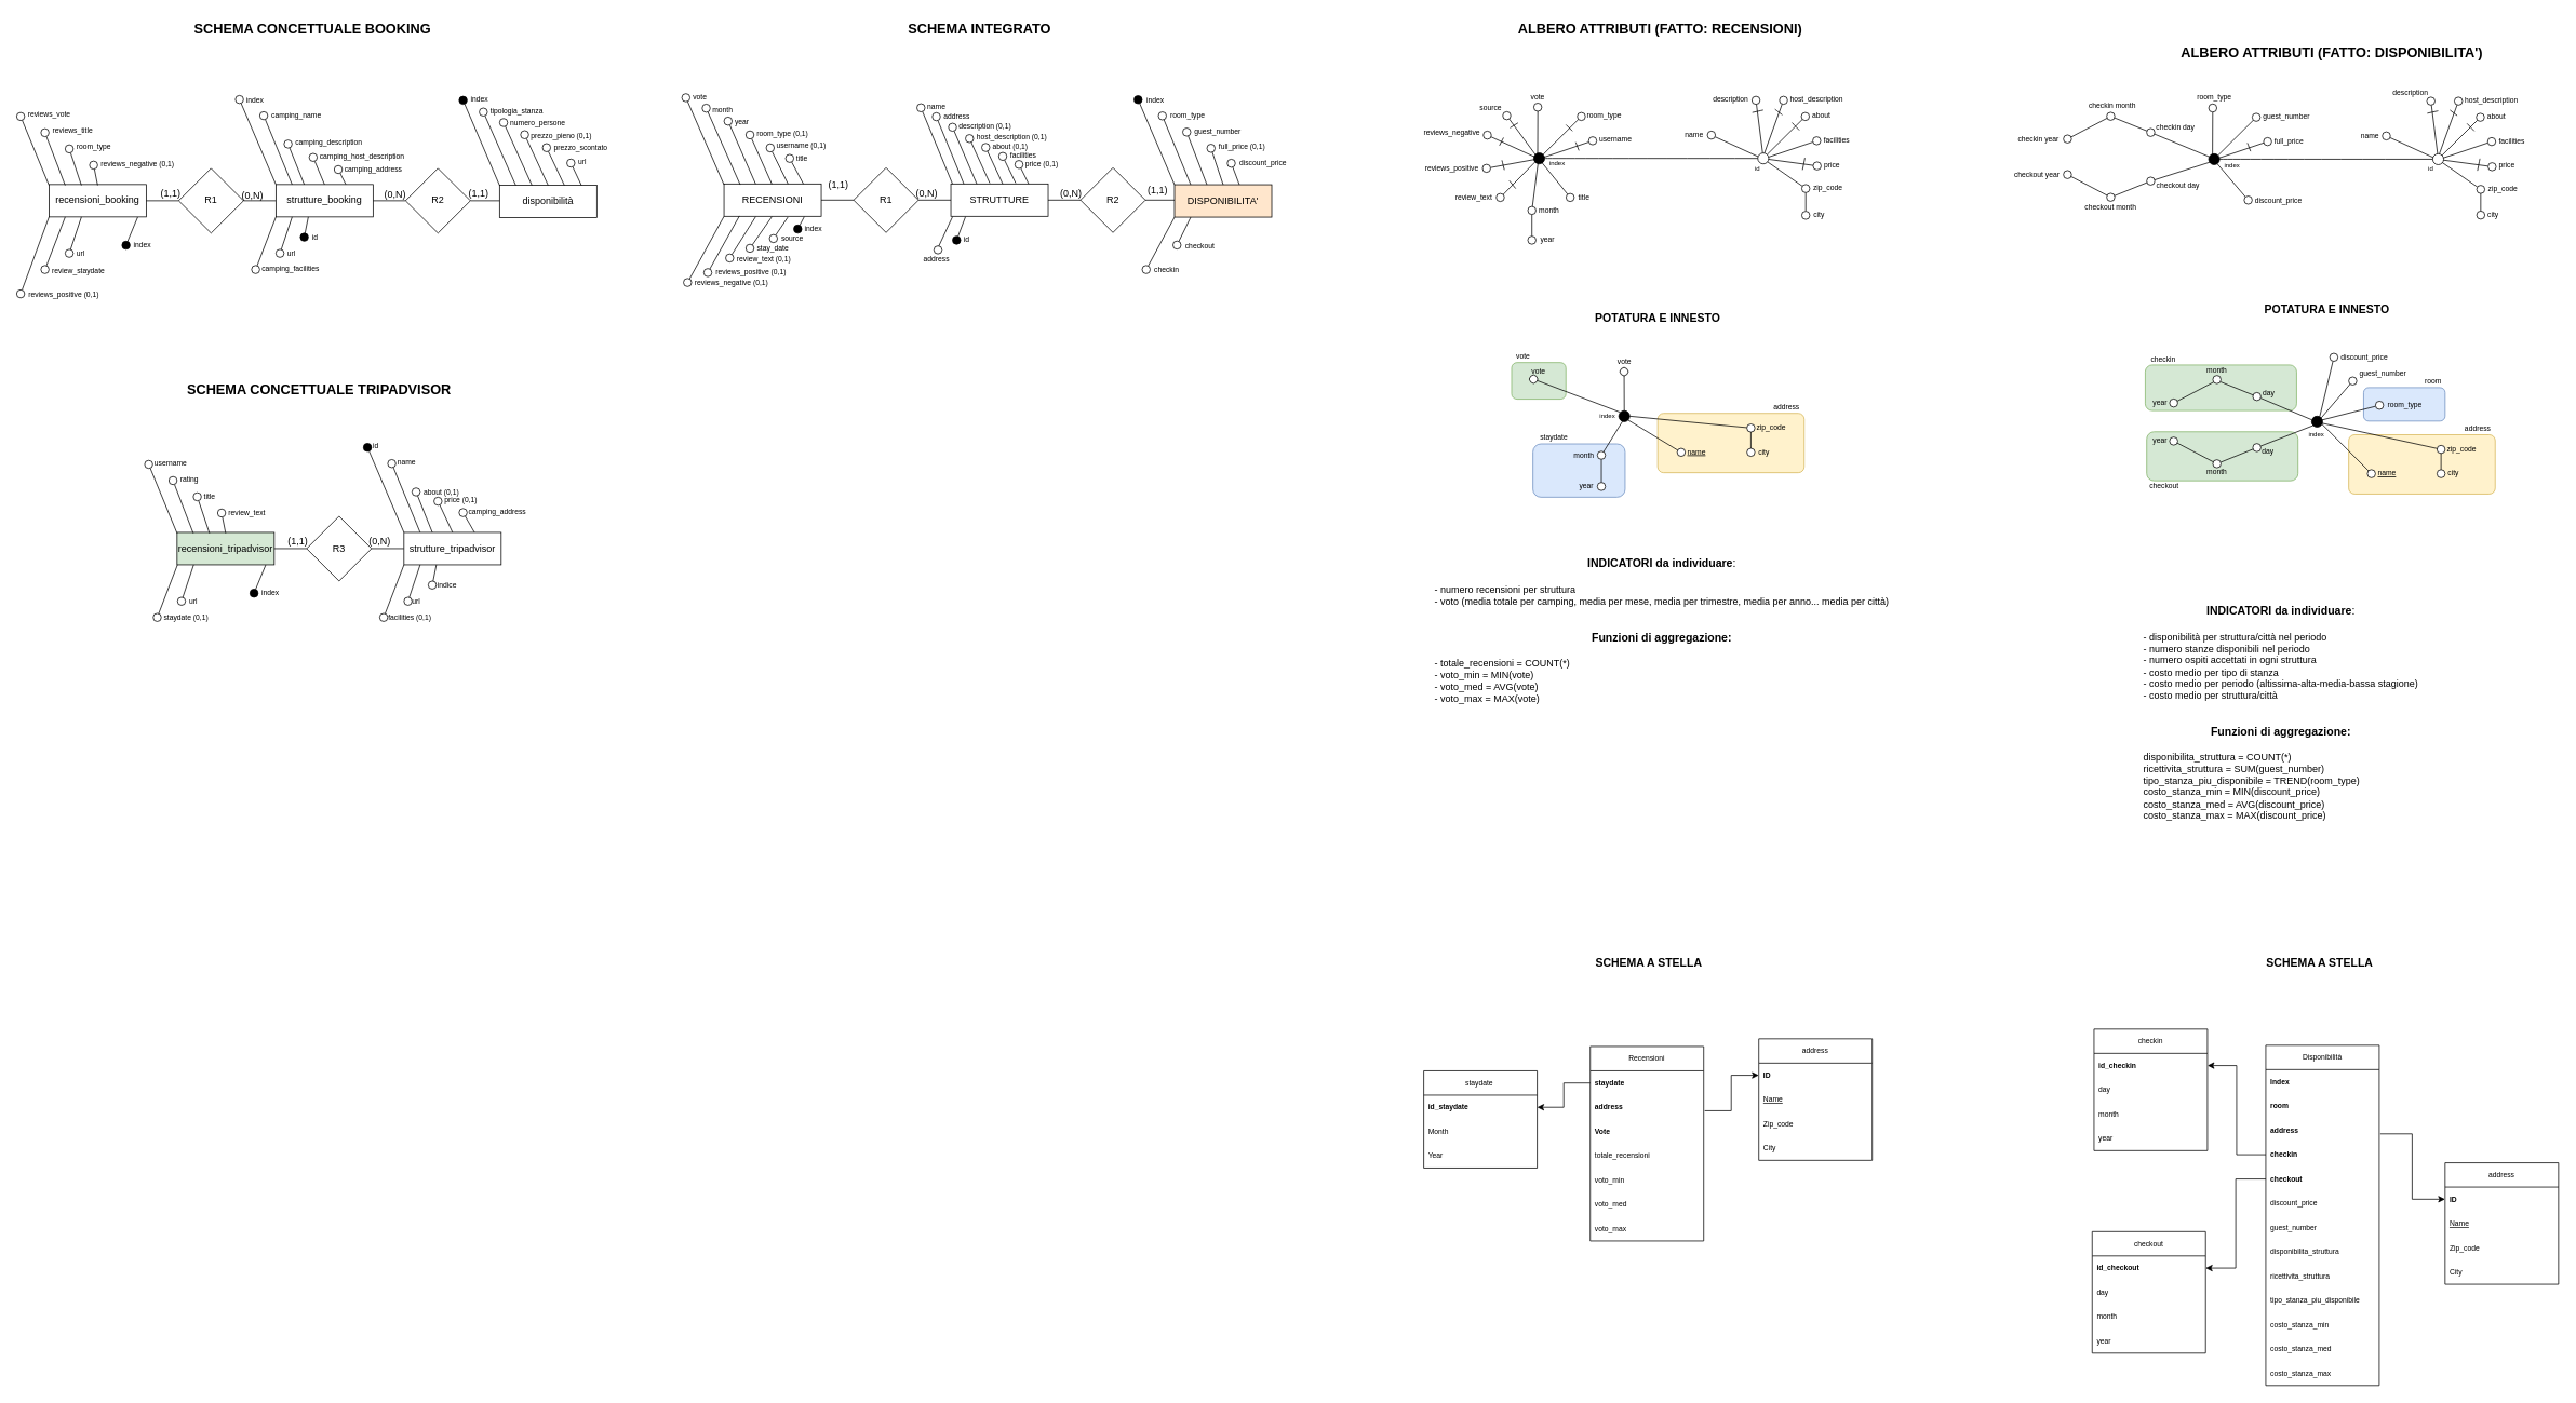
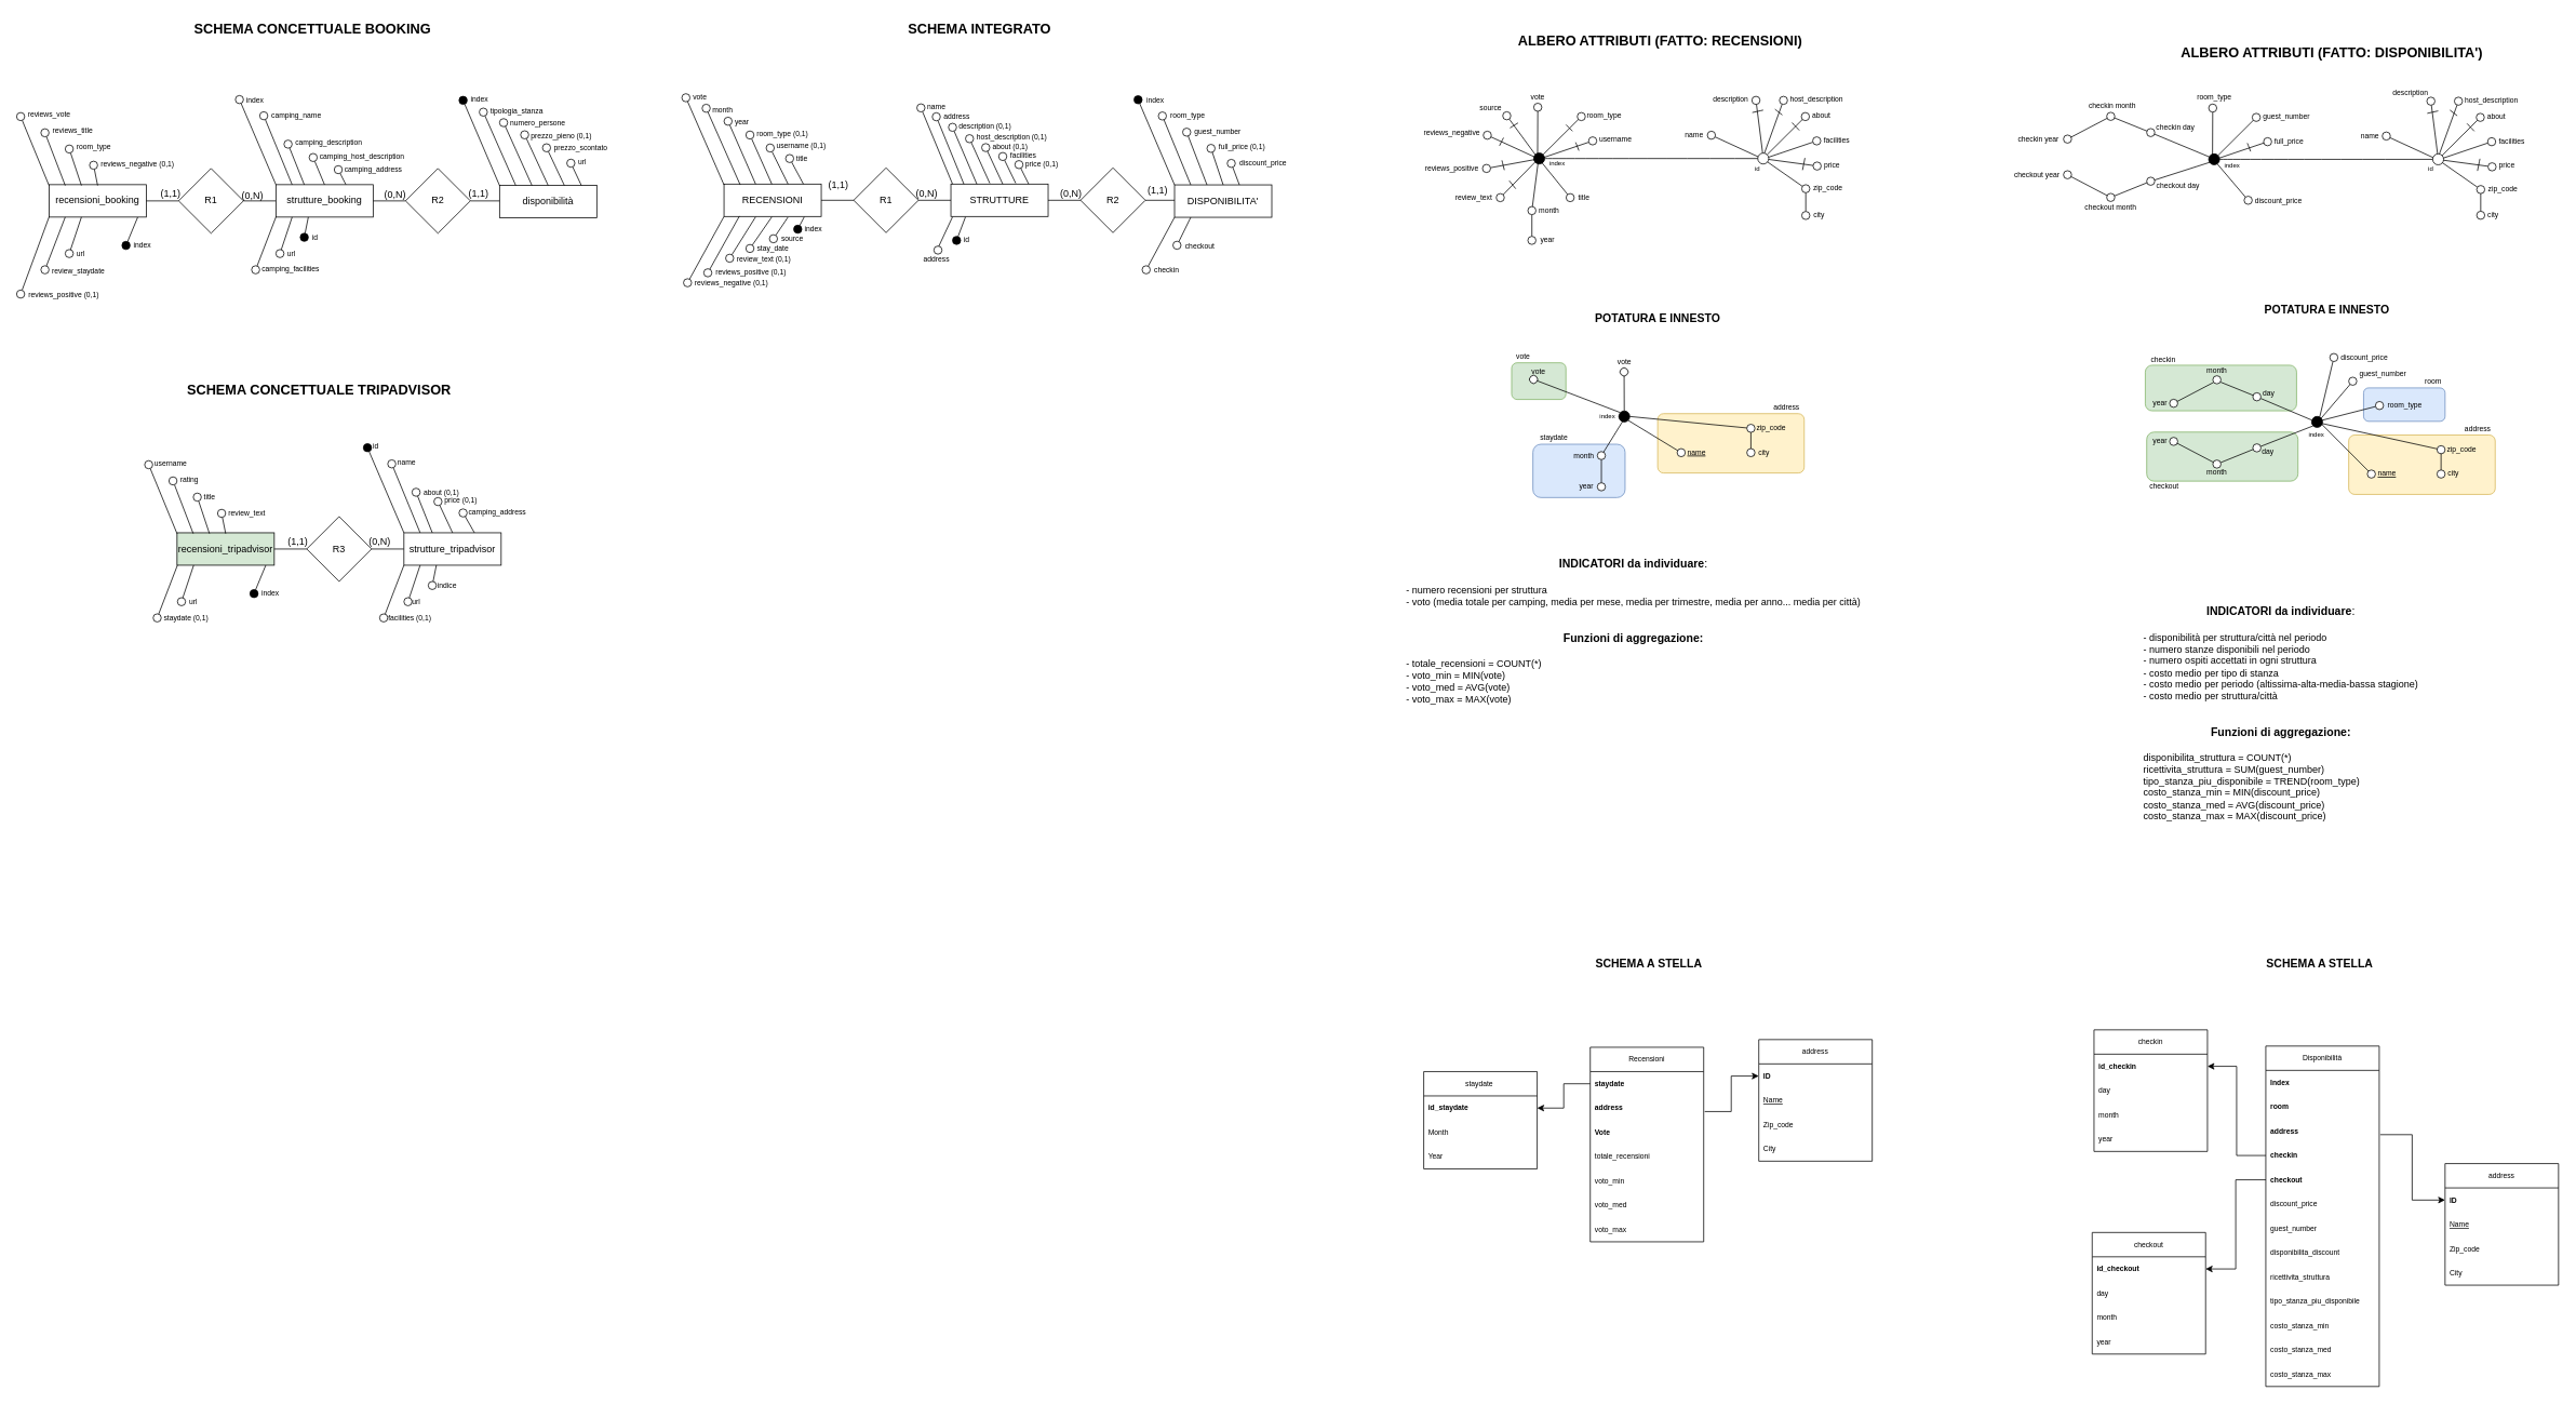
- <mxCell id="295" value="ALBERO ATTRIBUTI (FATTO: RECENSIONI)" style="text;html=1;align=center;verticalAlign=middle;resizable=0;points=[];autosize=1;strokeColor=none;fillColor=none;fontSize=17;fontStyle=1" parent="1" vertex="1"><mxGeometry x="1863" y="20.5" width="370" height="30" as="geometry" /></mxCell>
+ <mxCell id="295" value="ALBERO ATTRIBUTI (FATTO: RECENSIONI)" style="text;html=1;align=center;verticalAlign=middle;resizable=0;points=[];autosize=1;strokeColor=none;fillColor=none;fontSize=17;fontStyle=1" parent="1" vertex="1"><mxGeometry x="1863" y="35.5" width="370" height="30" as="geometry" /></mxCell>
- <mxCell id="141" value="DISPONIBILITA'" style="rounded=0;whiteSpace=wrap;html=1;direction=east;fillColor=#ffe6cc;" parent="1" vertex="1"><mxGeometry x="1449" y="227.5" width="120" height="40" as="geometry" /></mxCell>
+ <mxCell id="141" value="DISPONIBILITA'" style="rounded=0;whiteSpace=wrap;html=1;direction=east;" parent="1" vertex="1"><mxGeometry x="1449" y="227.5" width="120" height="40" as="geometry" /></mxCell>
- <mxCell id="306" value="&lt;font style=&quot;font-size: 14px;&quot;&gt;&lt;b&gt;INDICATORI da individuare&lt;/b&gt;: &lt;br&gt;&lt;br&gt;&lt;/font&gt;&lt;div style=&quot;text-align: left;&quot;&gt;&lt;span style=&quot;background-color: initial;&quot;&gt;- numero recensioni per struttura&lt;/span&gt;&lt;/div&gt;&lt;div style=&quot;text-align: left;&quot;&gt;&lt;span style=&quot;background-color: initial;&quot;&gt;- voto (media totale per camping, media per mese, media per trimestre, media per anno... media per città)&lt;/span&gt;&lt;/div&gt;&lt;div style=&quot;text-align: left;&quot;&gt;&lt;span style=&quot;background-color: initial;&quot;&gt;&lt;br&gt;&lt;/span&gt;&lt;/div&gt;&lt;div style=&quot;text-align: left;&quot;&gt;&lt;span style=&quot;background-color: initial;&quot;&gt;&lt;br&gt;&lt;/span&gt;&lt;/div&gt;&lt;div style=&quot;&quot;&gt;&lt;div&gt;&lt;span style=&quot;background-color: initial;&quot;&gt;&lt;b&gt;&lt;font style=&quot;font-size: 14px;&quot;&gt;Funzioni di aggregazione:&lt;/font&gt;&lt;/b&gt;&lt;/span&gt;&lt;/div&gt;&lt;div&gt;&lt;span style=&quot;background-color: initial;&quot;&gt;&lt;b&gt;&lt;font style=&quot;font-size: 14px;&quot;&gt;&lt;br&gt;&lt;/font&gt;&lt;/b&gt;&lt;/span&gt;&lt;/div&gt;&lt;/div&gt;&lt;div style=&quot;text-align: left;&quot;&gt;- totale_recensioni = COUNT(*)&lt;/div&gt;&lt;div style=&quot;text-align: left;&quot;&gt;- voto_min = MIN(vote)&lt;/div&gt;&lt;span style=&quot;&quot;&gt;&lt;div style=&quot;text-align: left;&quot;&gt;&lt;span style=&quot;background-color: initial;&quot;&gt;- voto_med = AVG(vote)&lt;/span&gt;&lt;/div&gt;&lt;/span&gt;&lt;div style=&quot;text-align: left;&quot;&gt;- voto_max = MAX(vote)&lt;/div&gt;" style="text;html=1;align=center;verticalAlign=middle;resizable=0;points=[];autosize=1;strokeColor=none;fillColor=none;" parent="1" vertex="1"><mxGeometry x="1756" y="682.25" width="588" height="192" as="geometry" /></mxCell>
+ <mxCell id="306" value="&lt;font style=&quot;font-size: 14px;&quot;&gt;&lt;b&gt;INDICATORI da individuare&lt;/b&gt;: &lt;br&gt;&lt;br&gt;&lt;/font&gt;&lt;div style=&quot;text-align: left;&quot;&gt;&lt;span style=&quot;background-color: initial;&quot;&gt;- numero recensioni per struttura&lt;/span&gt;&lt;/div&gt;&lt;div style=&quot;text-align: left;&quot;&gt;&lt;span style=&quot;background-color: initial;&quot;&gt;- voto (media totale per camping, media per mese, media per trimestre, media per anno... media per città)&lt;/span&gt;&lt;/div&gt;&lt;div style=&quot;text-align: left;&quot;&gt;&lt;span style=&quot;background-color: initial;&quot;&gt;&lt;br&gt;&lt;/span&gt;&lt;/div&gt;&lt;div style=&quot;text-align: left;&quot;&gt;&lt;span style=&quot;background-color: initial;&quot;&gt;&lt;br&gt;&lt;/span&gt;&lt;/div&gt;&lt;div style=&quot;&quot;&gt;&lt;div&gt;&lt;span style=&quot;background-color: initial;&quot;&gt;&lt;b&gt;&lt;font style=&quot;font-size: 14px;&quot;&gt;Funzioni di aggregazione:&lt;/font&gt;&lt;/b&gt;&lt;/span&gt;&lt;/div&gt;&lt;div&gt;&lt;span style=&quot;background-color: initial;&quot;&gt;&lt;b&gt;&lt;font style=&quot;font-size: 14px;&quot;&gt;&lt;br&gt;&lt;/font&gt;&lt;/b&gt;&lt;/span&gt;&lt;/div&gt;&lt;/div&gt;&lt;div style=&quot;text-align: left;&quot;&gt;- totale_recensioni = COUNT(*)&lt;/div&gt;&lt;div style=&quot;text-align: left;&quot;&gt;- voto_min = MIN(vote)&lt;/div&gt;&lt;span style=&quot;&quot;&gt;&lt;div style=&quot;text-align: left;&quot;&gt;&lt;span style=&quot;background-color: initial;&quot;&gt;- voto_med = AVG(vote)&lt;/span&gt;&lt;/div&gt;&lt;/span&gt;&lt;div style=&quot;text-align: left;&quot;&gt;- voto_max = MAX(vote)&lt;/div&gt;" style="text;html=1;align=center;verticalAlign=middle;resizable=0;points=[];autosize=1;strokeColor=none;fillColor=none;" parent="1" vertex="1"><mxGeometry x="1721" y="682.25" width="588" height="192" as="geometry" /></mxCell>
- <mxCell id="382" value="disponibilita_struttura" style="text;strokeColor=none;fillColor=none;align=left;verticalAlign=middle;spacingLeft=4;spacingRight=4;overflow=hidden;points=[[0,0.5],[1,0.5]];portConstraint=eastwest;rotatable=0;fontSize=9;fontStyle=0" parent="374" vertex="1"><mxGeometry y="240" width="140" height="30" as="geometry" /></mxCell>
+ <mxCell id="382" value="disponibilita_discount" style="text;strokeColor=none;fillColor=none;align=left;verticalAlign=middle;spacingLeft=4;spacingRight=4;overflow=hidden;points=[[0,0.5],[1,0.5]];portConstraint=eastwest;rotatable=0;fontSize=9;fontStyle=0" parent="374" vertex="1"><mxGeometry y="240" width="140" height="30" as="geometry" /></mxCell>
